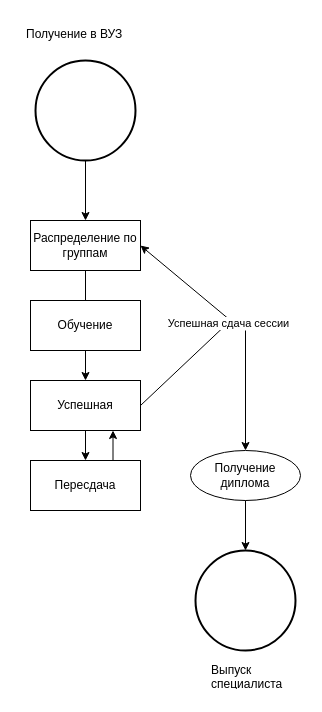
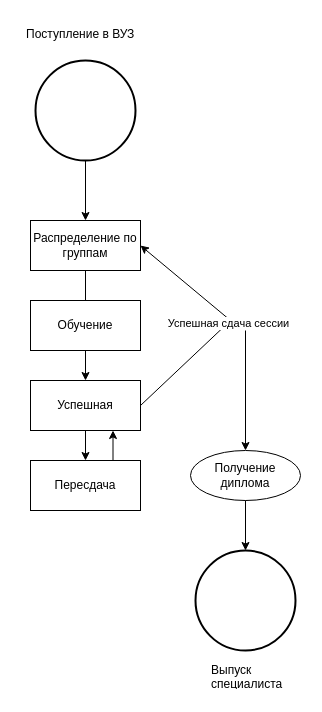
- <mxCell id="10" value="Получение в ВУЗ" style="text;strokeColor=none;fillColor=none;spacingLeft=4;spacingRight=4;overflow=hidden;rotatable=0;points=[[0,0.5],[1,0.5]];portConstraint=eastwest;fontSize=12;whiteSpace=wrap;html=1;" vertex="1" parent="1"><mxGeometry x="20" y="20" width="146" height="30" as="geometry" /></mxCell>
+ <mxCell id="10" value="Поступление в ВУЗ" style="text;strokeColor=none;fillColor=none;spacingLeft=4;spacingRight=4;overflow=hidden;rotatable=0;points=[[0,0.5],[1,0.5]];portConstraint=eastwest;fontSize=12;whiteSpace=wrap;html=1;" vertex="1" parent="1"><mxGeometry x="20" y="20" width="146" height="30" as="geometry" /></mxCell>
